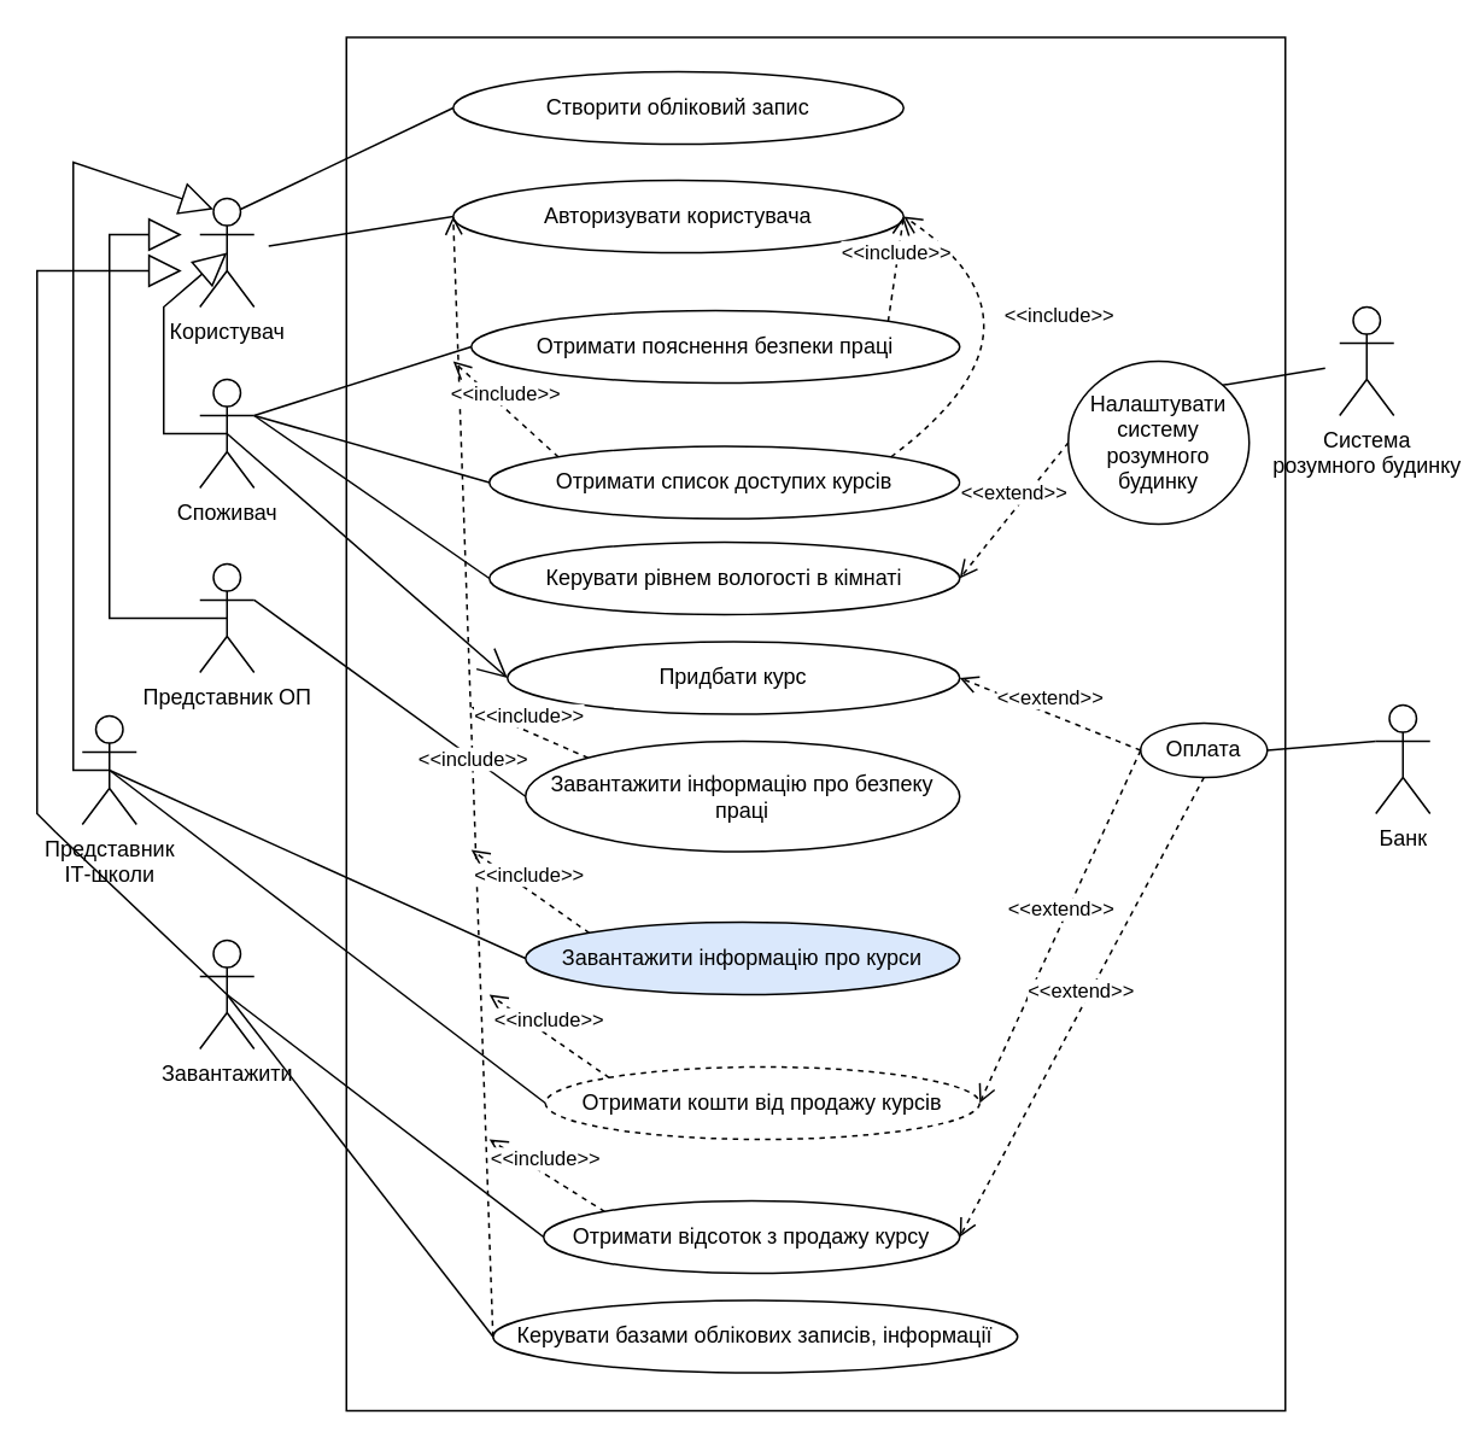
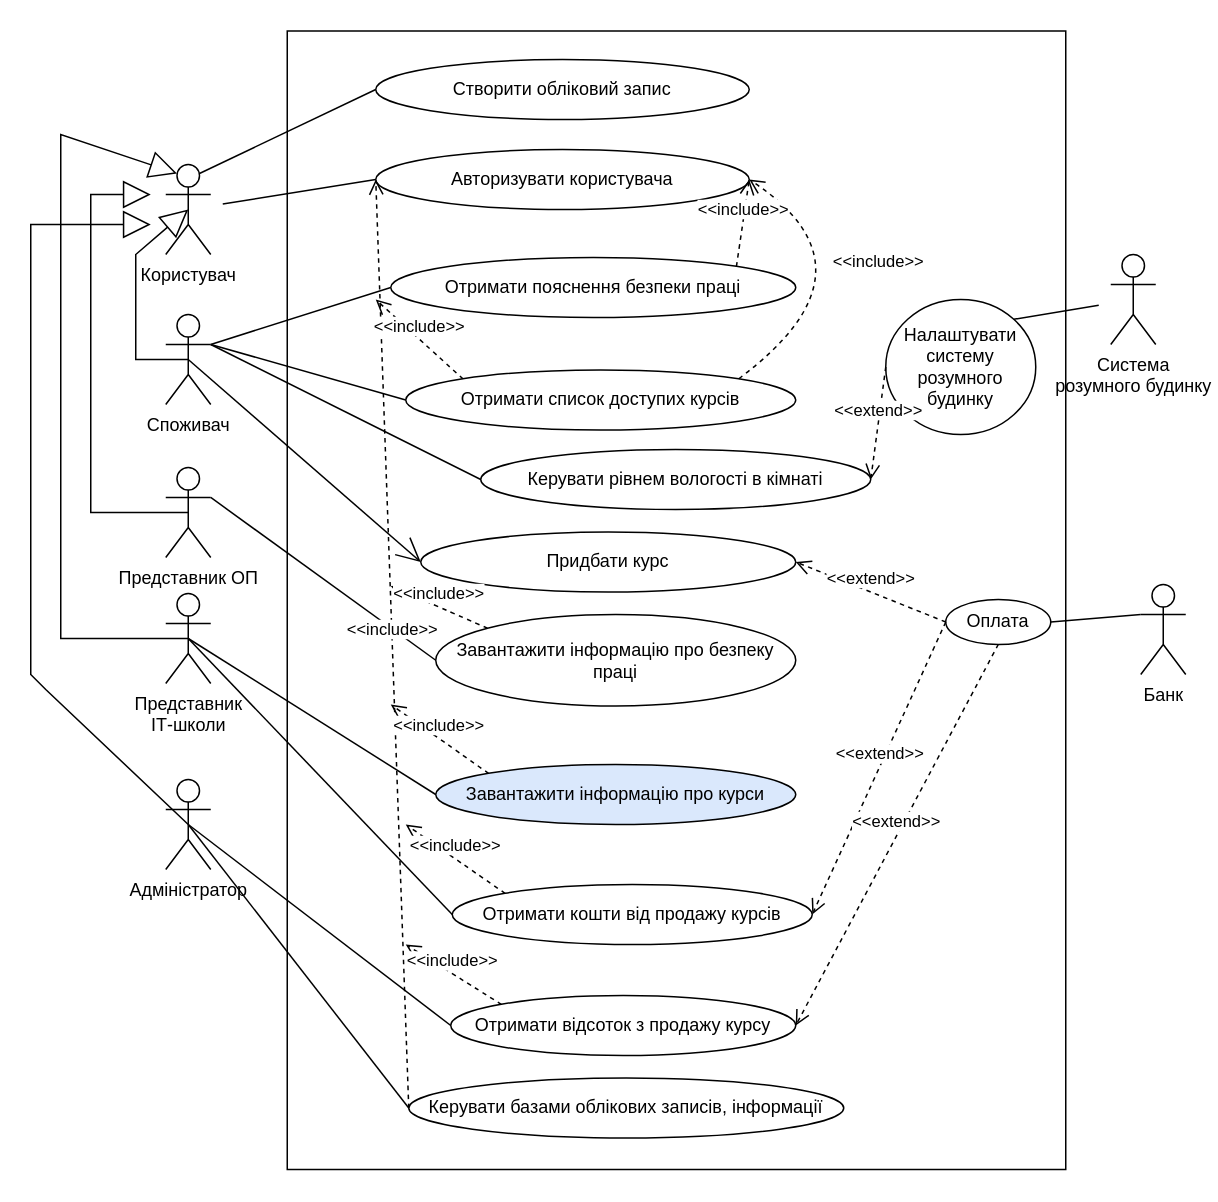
- <mxCell id="8" value="Керувати рівнем вологості в кімнаті" style="ellipse;whiteSpace=wrap;html=1;hachureGap=4;" parent="1" vertex="1"><mxGeometry x="270" y="299" width="260" height="40" as="geometry" /></mxCell>
+ <mxCell id="8" value="Керувати рівнем вологості в кімнаті" style="ellipse;whiteSpace=wrap;html=1;hachureGap=4;" parent="1" vertex="1"><mxGeometry x="320" y="299" width="260" height="40" as="geometry" /></mxCell>
- <mxCell id="26" value="Представник &lt;br&gt;ІТ-школи" style="shape=umlActor;verticalLabelPosition=bottom;verticalAlign=top;html=1;outlineConnect=0;hachureGap=4;" parent="1" vertex="1"><mxGeometry x="45" y="395" width="30" height="60" as="geometry" /></mxCell>
+ <mxCell id="26" value="Представник &lt;br&gt;ІТ-школи" style="shape=umlActor;verticalLabelPosition=bottom;verticalAlign=top;html=1;outlineConnect=0;hachureGap=4;" parent="1" vertex="1"><mxGeometry x="110" y="395" width="30" height="60" as="geometry" /></mxCell>
- <mxCell id="28" value="Завантажити" style="shape=umlActor;verticalLabelPosition=bottom;verticalAlign=top;html=1;outlineConnect=0;hachureGap=4;" parent="1" vertex="1"><mxGeometry x="110" y="519" width="30" height="60" as="geometry" /></mxCell>
+ <mxCell id="28" value="Адміністратор" style="shape=umlActor;verticalLabelPosition=bottom;verticalAlign=top;html=1;outlineConnect=0;hachureGap=4;" parent="1" vertex="1"><mxGeometry x="110" y="519" width="30" height="60" as="geometry" /></mxCell>
- <mxCell id="13" value="Отримати кошти від продажу курсів" style="ellipse;whiteSpace=wrap;html=1;hachureGap=4;dashed=1;" parent="1" vertex="1"><mxGeometry x="301" y="589" width="240" height="40" as="geometry" /></mxCell>
+ <mxCell id="13" value="Отримати кошти від продажу курсів" style="ellipse;whiteSpace=wrap;html=1;hachureGap=4;" parent="1" vertex="1"><mxGeometry x="301" y="589" width="240" height="40" as="geometry" /></mxCell>
